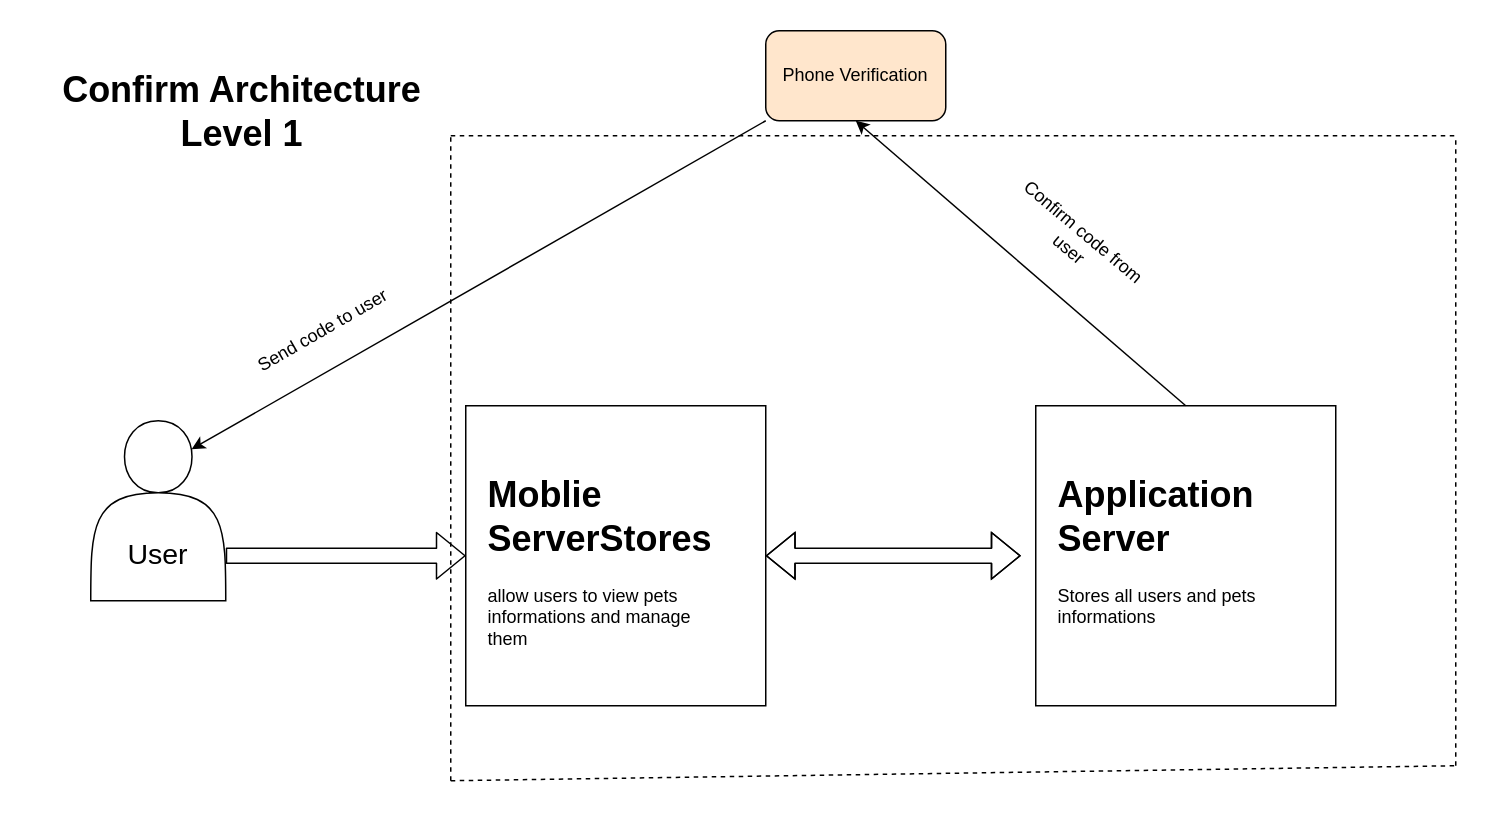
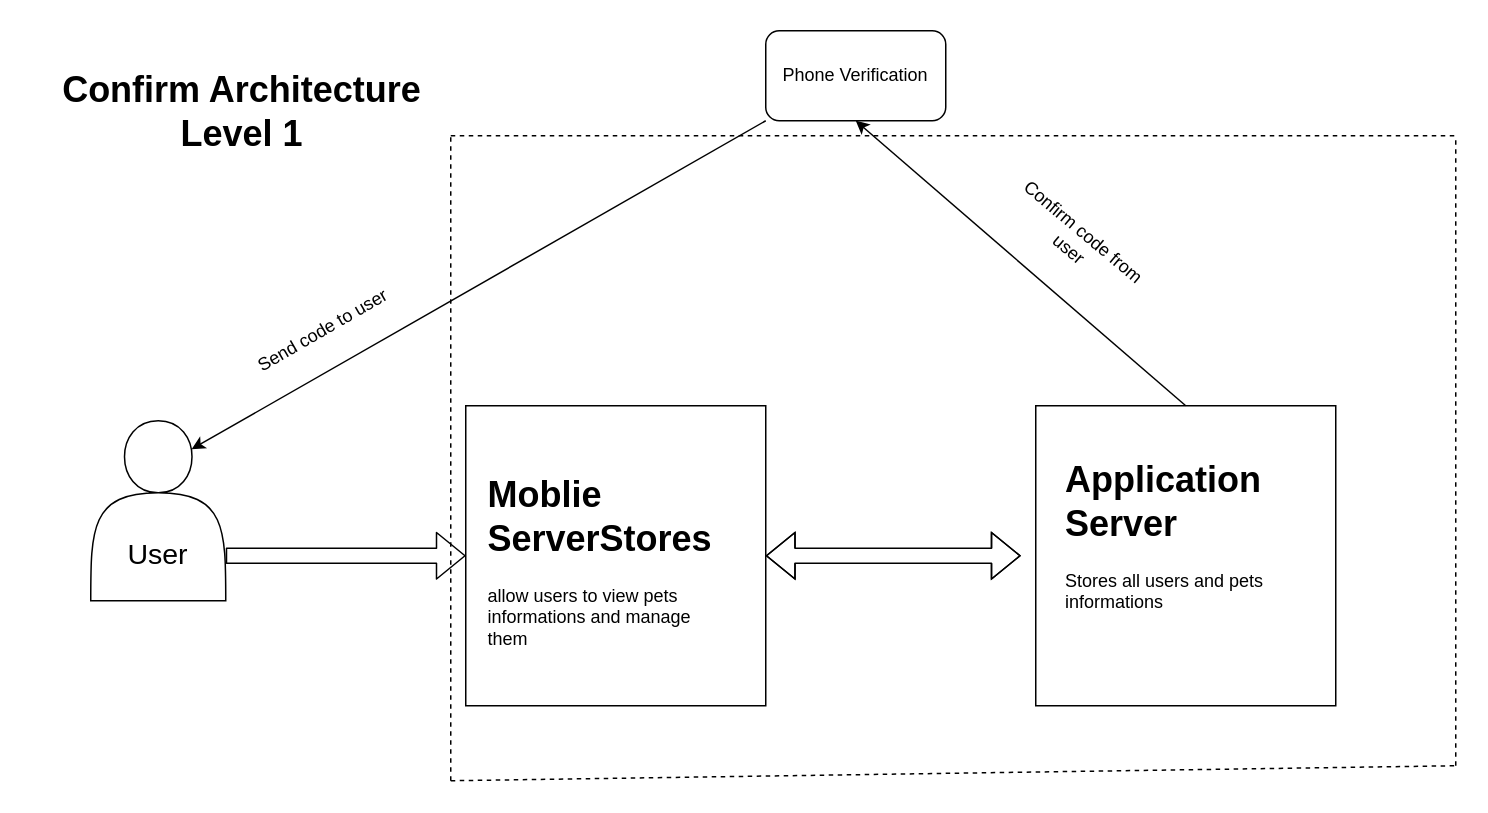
- <mxCell id="11" value="Phone Verification" style="rounded=1;whiteSpace=wrap;html=1;strokeColor=#000000;fillColor=#ffe6cc;" parent="1" vertex="1"><mxGeometry x="510" width="120" height="60" as="geometry" y="20" /></mxCell>
+ <mxCell id="11" value="Phone Verification" style="rounded=1;whiteSpace=wrap;html=1;strokeColor=#000000;" parent="1" vertex="1"><mxGeometry x="510" width="120" height="60" as="geometry" y="20" /></mxCell>
- <mxCell id="9" value="&lt;h1&gt;Application Server&lt;/h1&gt;&lt;p&gt;Stores all users and pets informations&lt;/p&gt;" style="text;html=1;strokeColor=none;fillColor=none;spacing=5;spacingTop=-20;whiteSpace=wrap;overflow=hidden;rounded=0;" parent="1" vertex="1"><mxGeometry x="700" y="310" width="180" height="140" as="geometry" /></mxCell>
+ <mxCell id="9" value="&lt;h1&gt;Application Server&lt;/h1&gt;&lt;p&gt;Stores all users and pets informations&lt;/p&gt;" style="text;html=1;strokeColor=none;fillColor=none;spacing=5;spacingTop=-20;whiteSpace=wrap;overflow=hidden;rounded=0;" parent="1" vertex="1"><mxGeometry x="705" y="300" width="180" height="140" as="geometry" /></mxCell>
